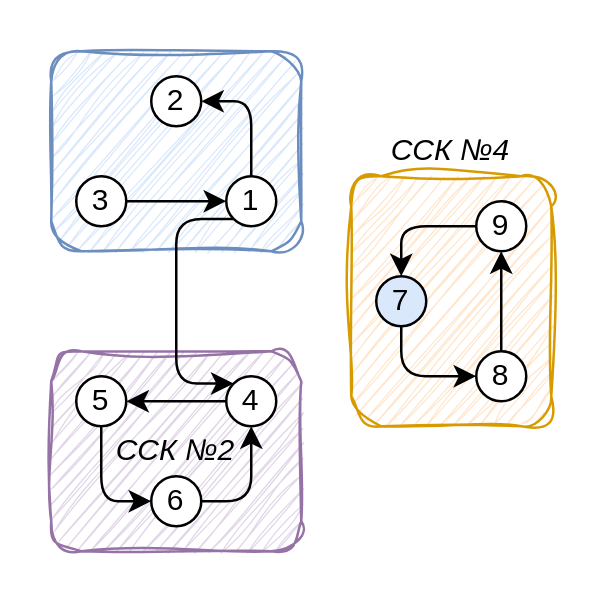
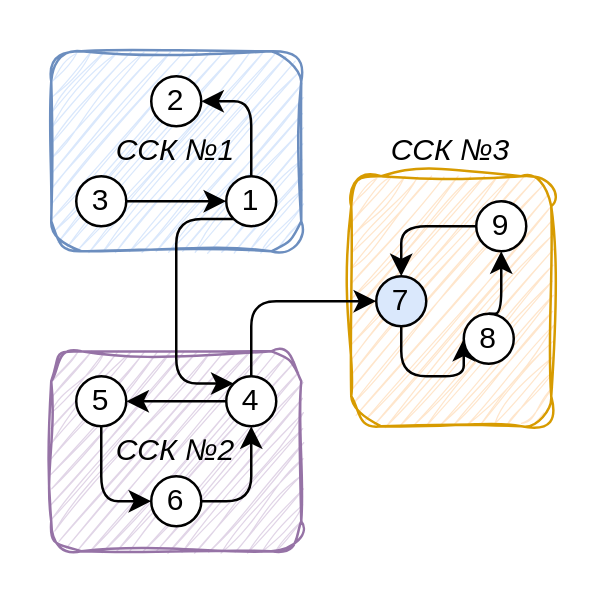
+ <mxCell id="24" value="ССК №1" style="text;html=1;strokeColor=none;fillColor=none;align=center;verticalAlign=middle;whiteSpace=wrap;rounded=0;fontStyle=2" vertex="1" parent="1"><mxGeometry x="40" y="50" width="60" height="20" as="geometry" /></mxCell>
- <mxCell id="26" value="ССК №4" style="text;html=1;strokeColor=none;fillColor=none;align=center;verticalAlign=middle;whiteSpace=wrap;rounded=0;fontStyle=2" vertex="1" parent="1"><mxGeometry x="150" y="50" width="60" height="20" as="geometry" /></mxCell>
+ <mxCell id="26" value="ССК №3" style="text;html=1;strokeColor=none;fillColor=none;align=center;verticalAlign=middle;whiteSpace=wrap;rounded=0;fontStyle=2" vertex="1" parent="1"><mxGeometry x="150" y="50" width="60" height="20" as="geometry" /></mxCell>
+ <mxCell id="12" style="edgeStyle=orthogonalEdgeStyle;orthogonalLoop=1;jettySize=auto;html=1;exitX=0.5;exitY=0;exitDx=0;exitDy=0;entryX=0;entryY=0.5;entryDx=0;entryDy=0;strokeColor=default;rounded=1;" edge="1" parent="1" source="13" target="19"><mxGeometry relative="1" as="geometry" /></mxCell>
- <mxCell id="21" value="8" style="ellipse;whiteSpace=wrap;html=1;aspect=fixed;" vertex="1" parent="1"><mxGeometry x="190" y="140" width="20" height="20" as="geometry" /></mxCell>
+ <mxCell id="21" value="8" style="ellipse;whiteSpace=wrap;html=1;aspect=fixed;" vertex="1" parent="1"><mxGeometry x="185" y="125" width="20" height="20" as="geometry" /></mxCell>
